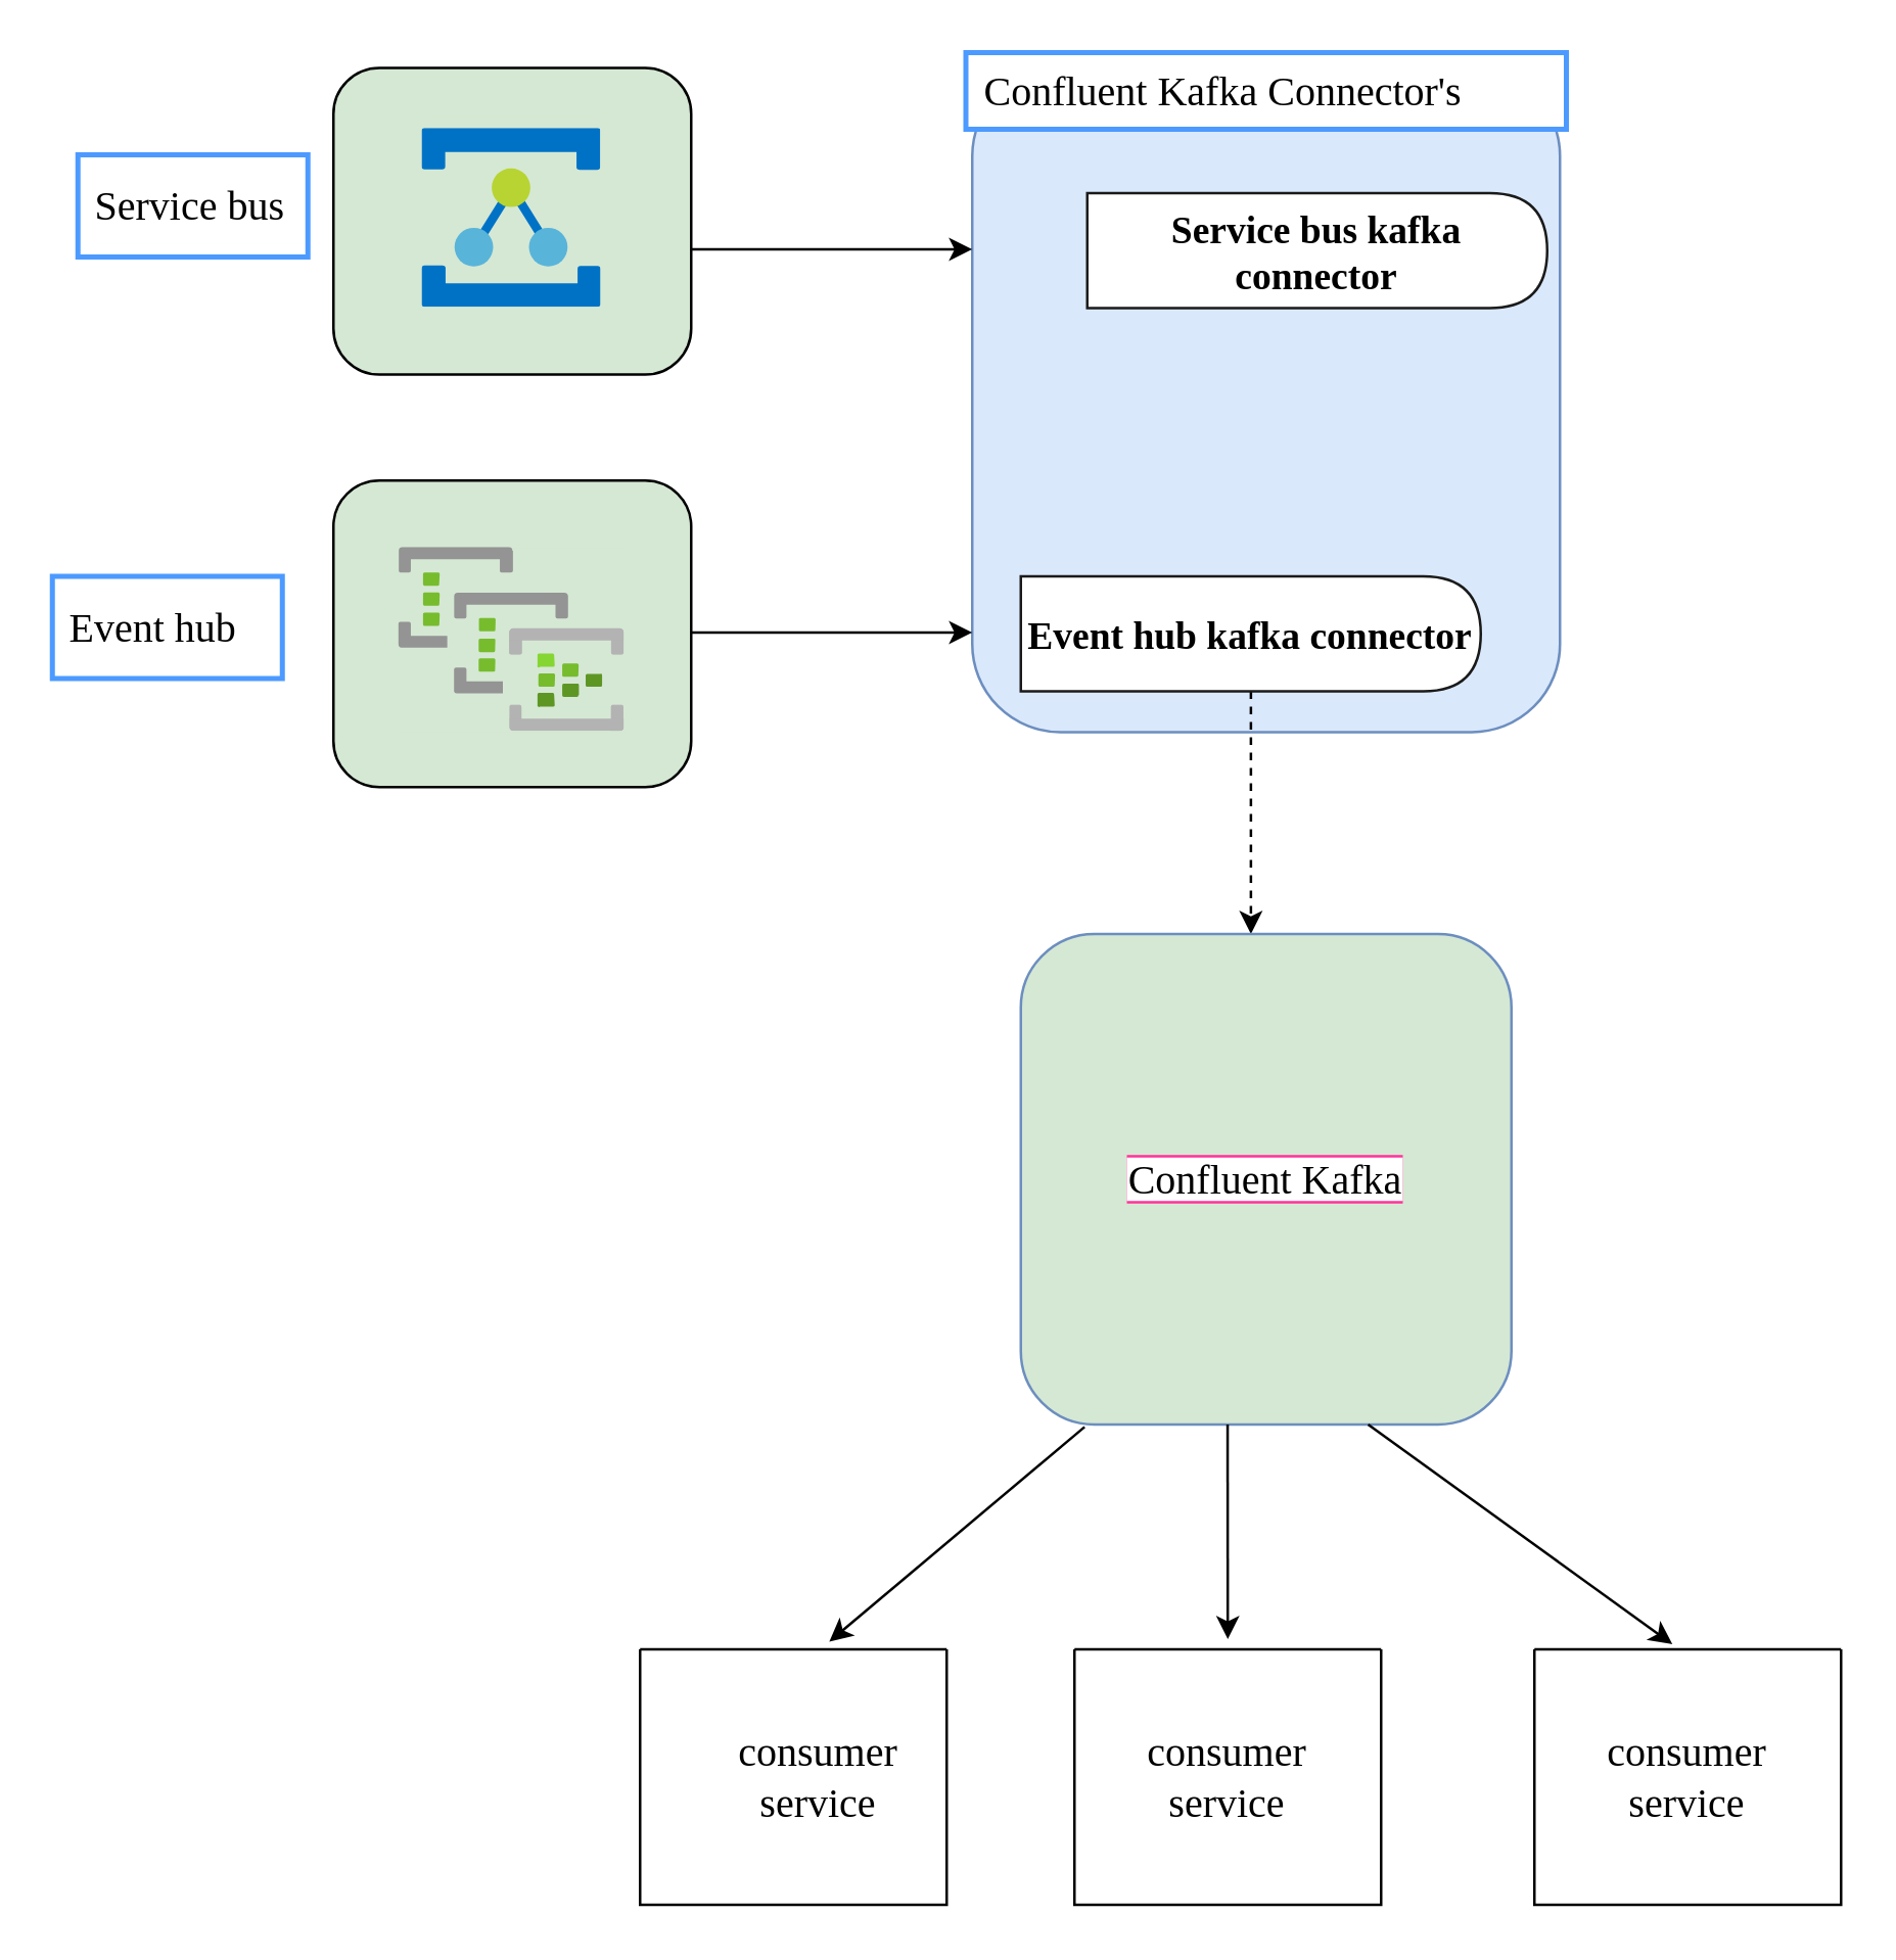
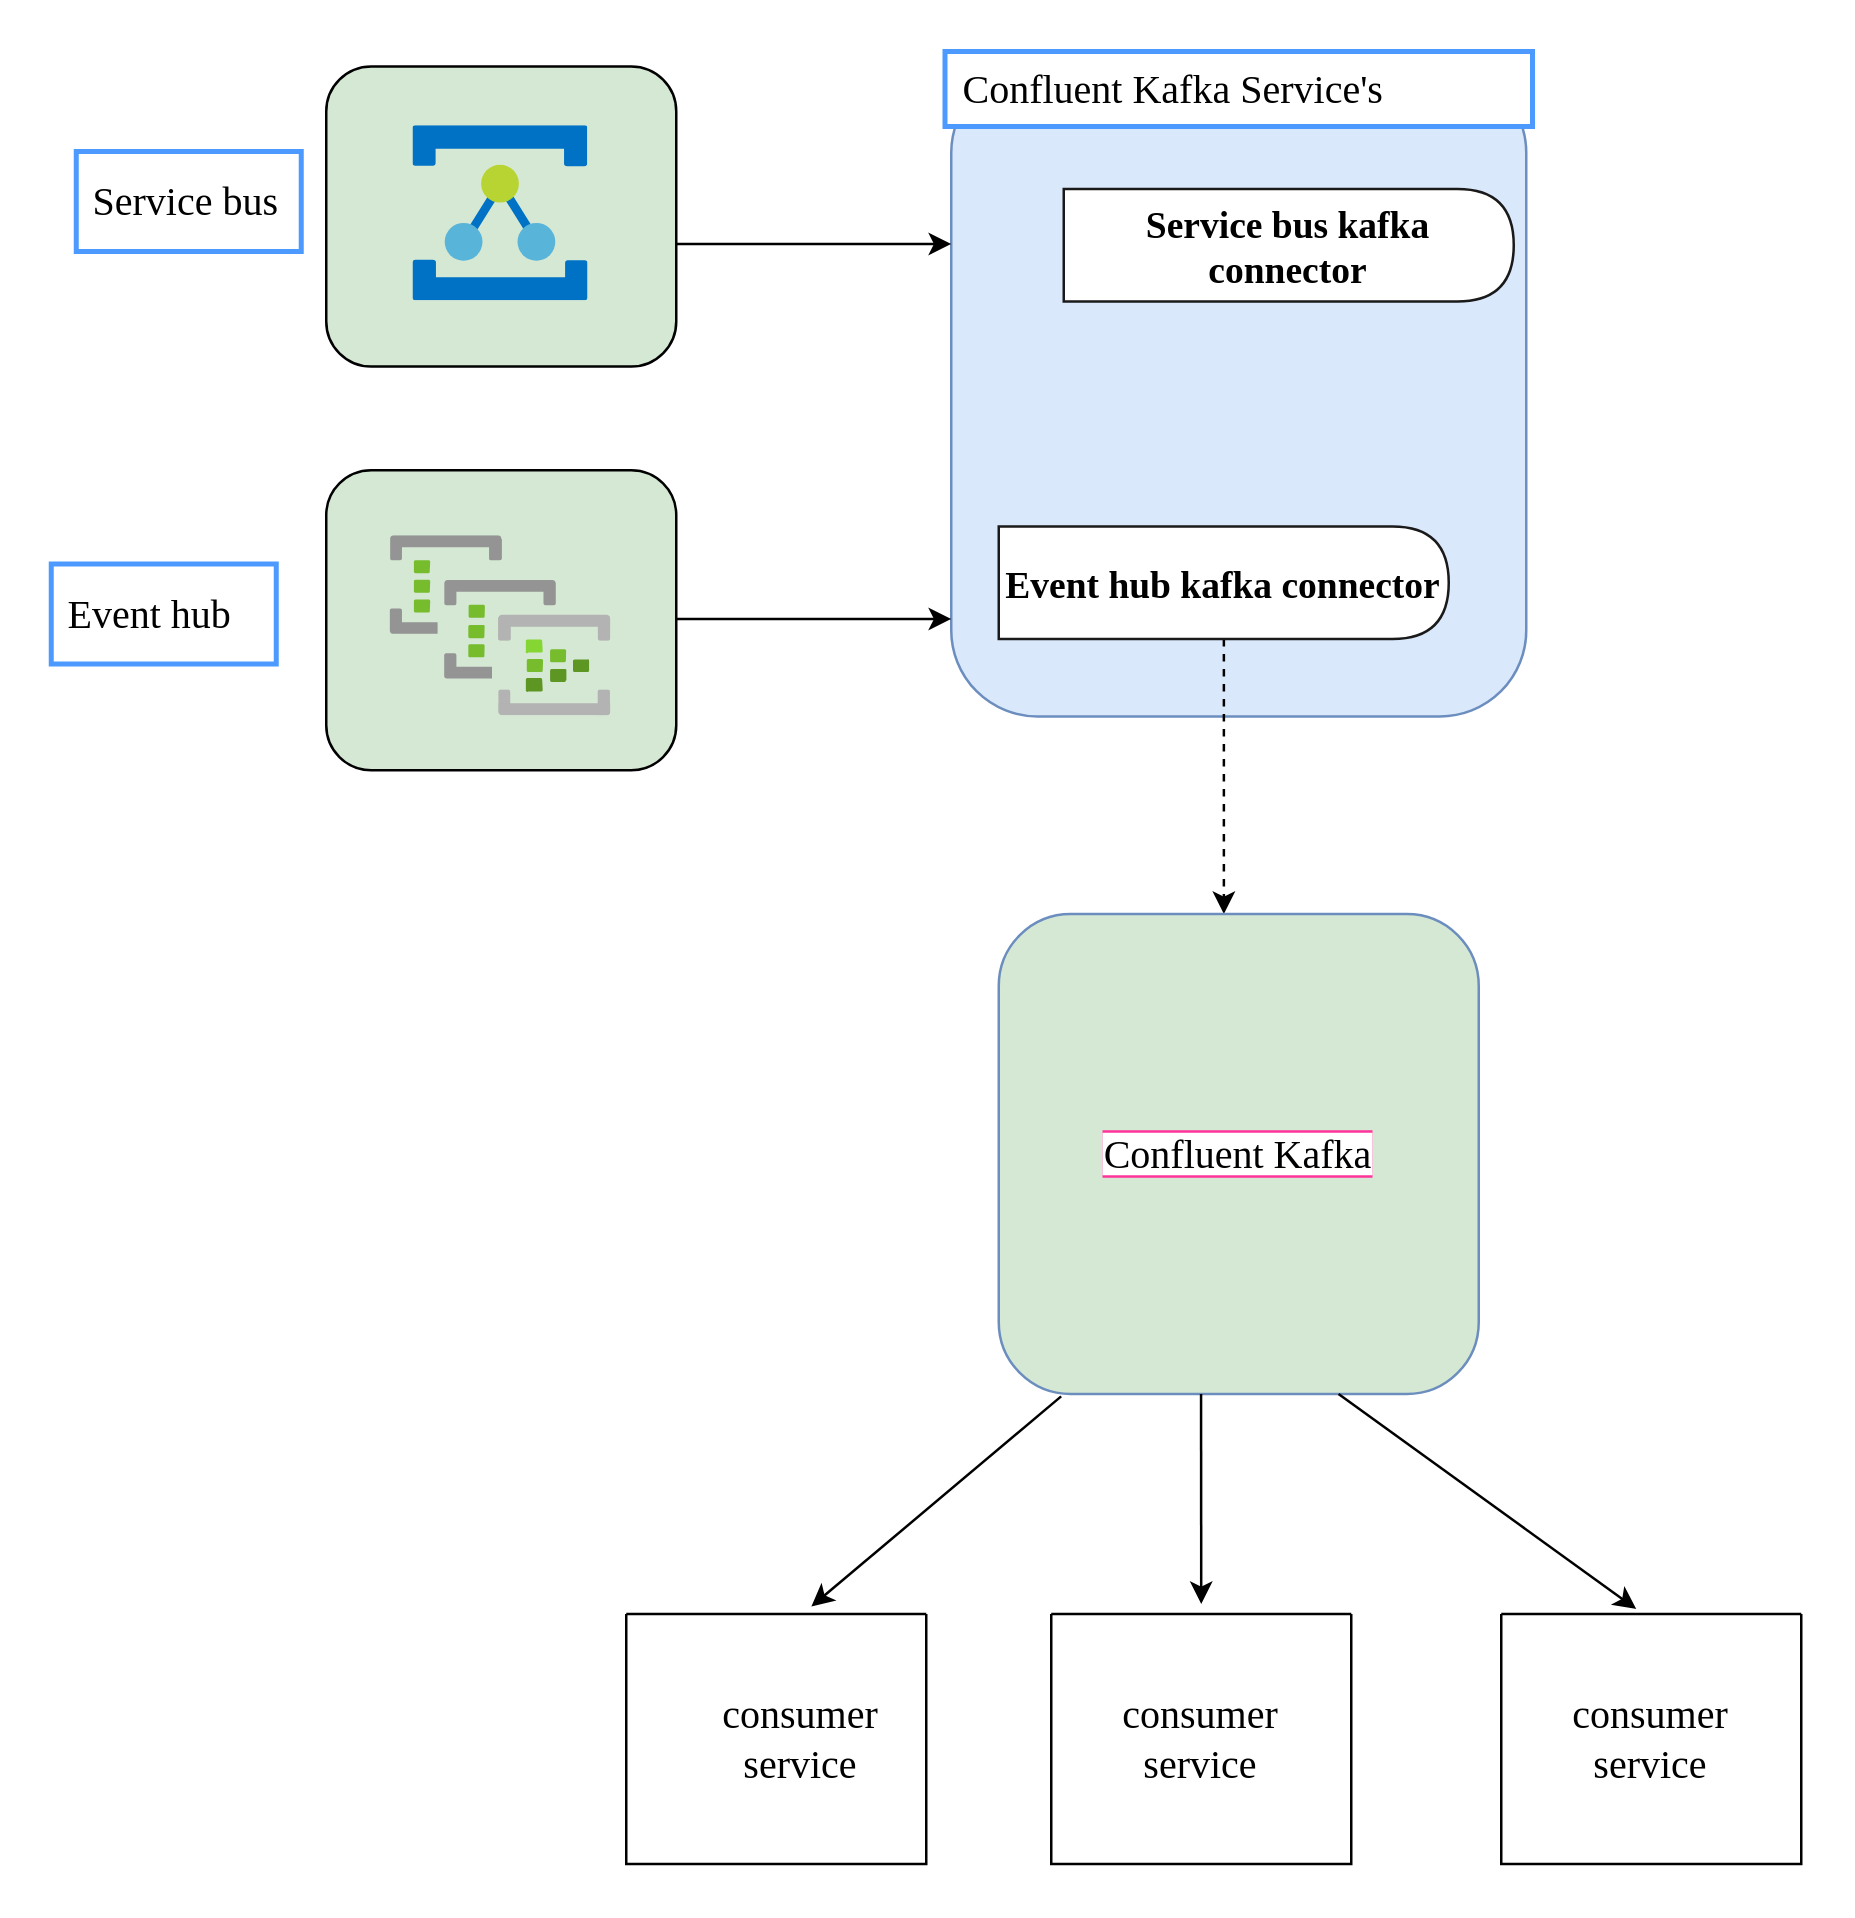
- <mxCell id="24" value="&lt;font style=&quot;font-size: 16px&quot; face=&quot;Comic Sans MS&quot;&gt;Confluent Kafka Connector's&amp;nbsp;&lt;/font&gt;" style="rounded=1;arcSize=0;align=left;spacingLeft=5;strokeColor=#4C9AFF;html=1;strokeWidth=2;fontSize=12;shadow=0;glass=0;labelBackgroundColor=#FFFFFF;sketch=0;fillColor=default;gradientColor=#FFFFFF;" vertex="1" parent="1"><mxGeometry x="377.5" y="20" width="235" height="30" as="geometry" /></mxCell>
+ <mxCell id="24" value="&lt;font style=&quot;font-size: 16px&quot; face=&quot;Comic Sans MS&quot;&gt;Confluent Kafka Service's&amp;nbsp;&lt;/font&gt;" style="rounded=1;arcSize=0;align=left;spacingLeft=5;strokeColor=#4C9AFF;html=1;strokeWidth=2;fontSize=12;shadow=0;glass=0;labelBackgroundColor=#FFFFFF;sketch=0;fillColor=default;gradientColor=#FFFFFF;" vertex="1" parent="1"><mxGeometry x="377.5" y="20" width="235" height="30" as="geometry" /></mxCell>
- <mxCell id="10" value="&lt;font style=&quot;font-size: 15px&quot; face=&quot;Comic Sans MS&quot;&gt;&lt;b&gt;Event hub kafka connector&lt;/b&gt;&lt;/font&gt;" style="shape=delay;whiteSpace=wrap;html=1;rounded=1;shadow=0;glass=0;sketch=0;strokeColor=#1A1A1A;fillColor=#FFFFFF;gradientColor=none;" vertex="1" parent="1"><mxGeometry x="399" y="225" width="180" height="45" as="geometry" /></mxCell>
+ <mxCell id="10" value="&lt;font style=&quot;font-size: 15px&quot; face=&quot;Comic Sans MS&quot;&gt;&lt;b&gt;Event hub kafka connector&lt;/b&gt;&lt;/font&gt;" style="shape=delay;whiteSpace=wrap;html=1;rounded=1;shadow=0;glass=0;sketch=0;strokeColor=#1A1A1A;fillColor=#FFFFFF;gradientColor=none;" vertex="1" parent="1"><mxGeometry x="399" y="210" width="180" height="45" as="geometry" /></mxCell>
